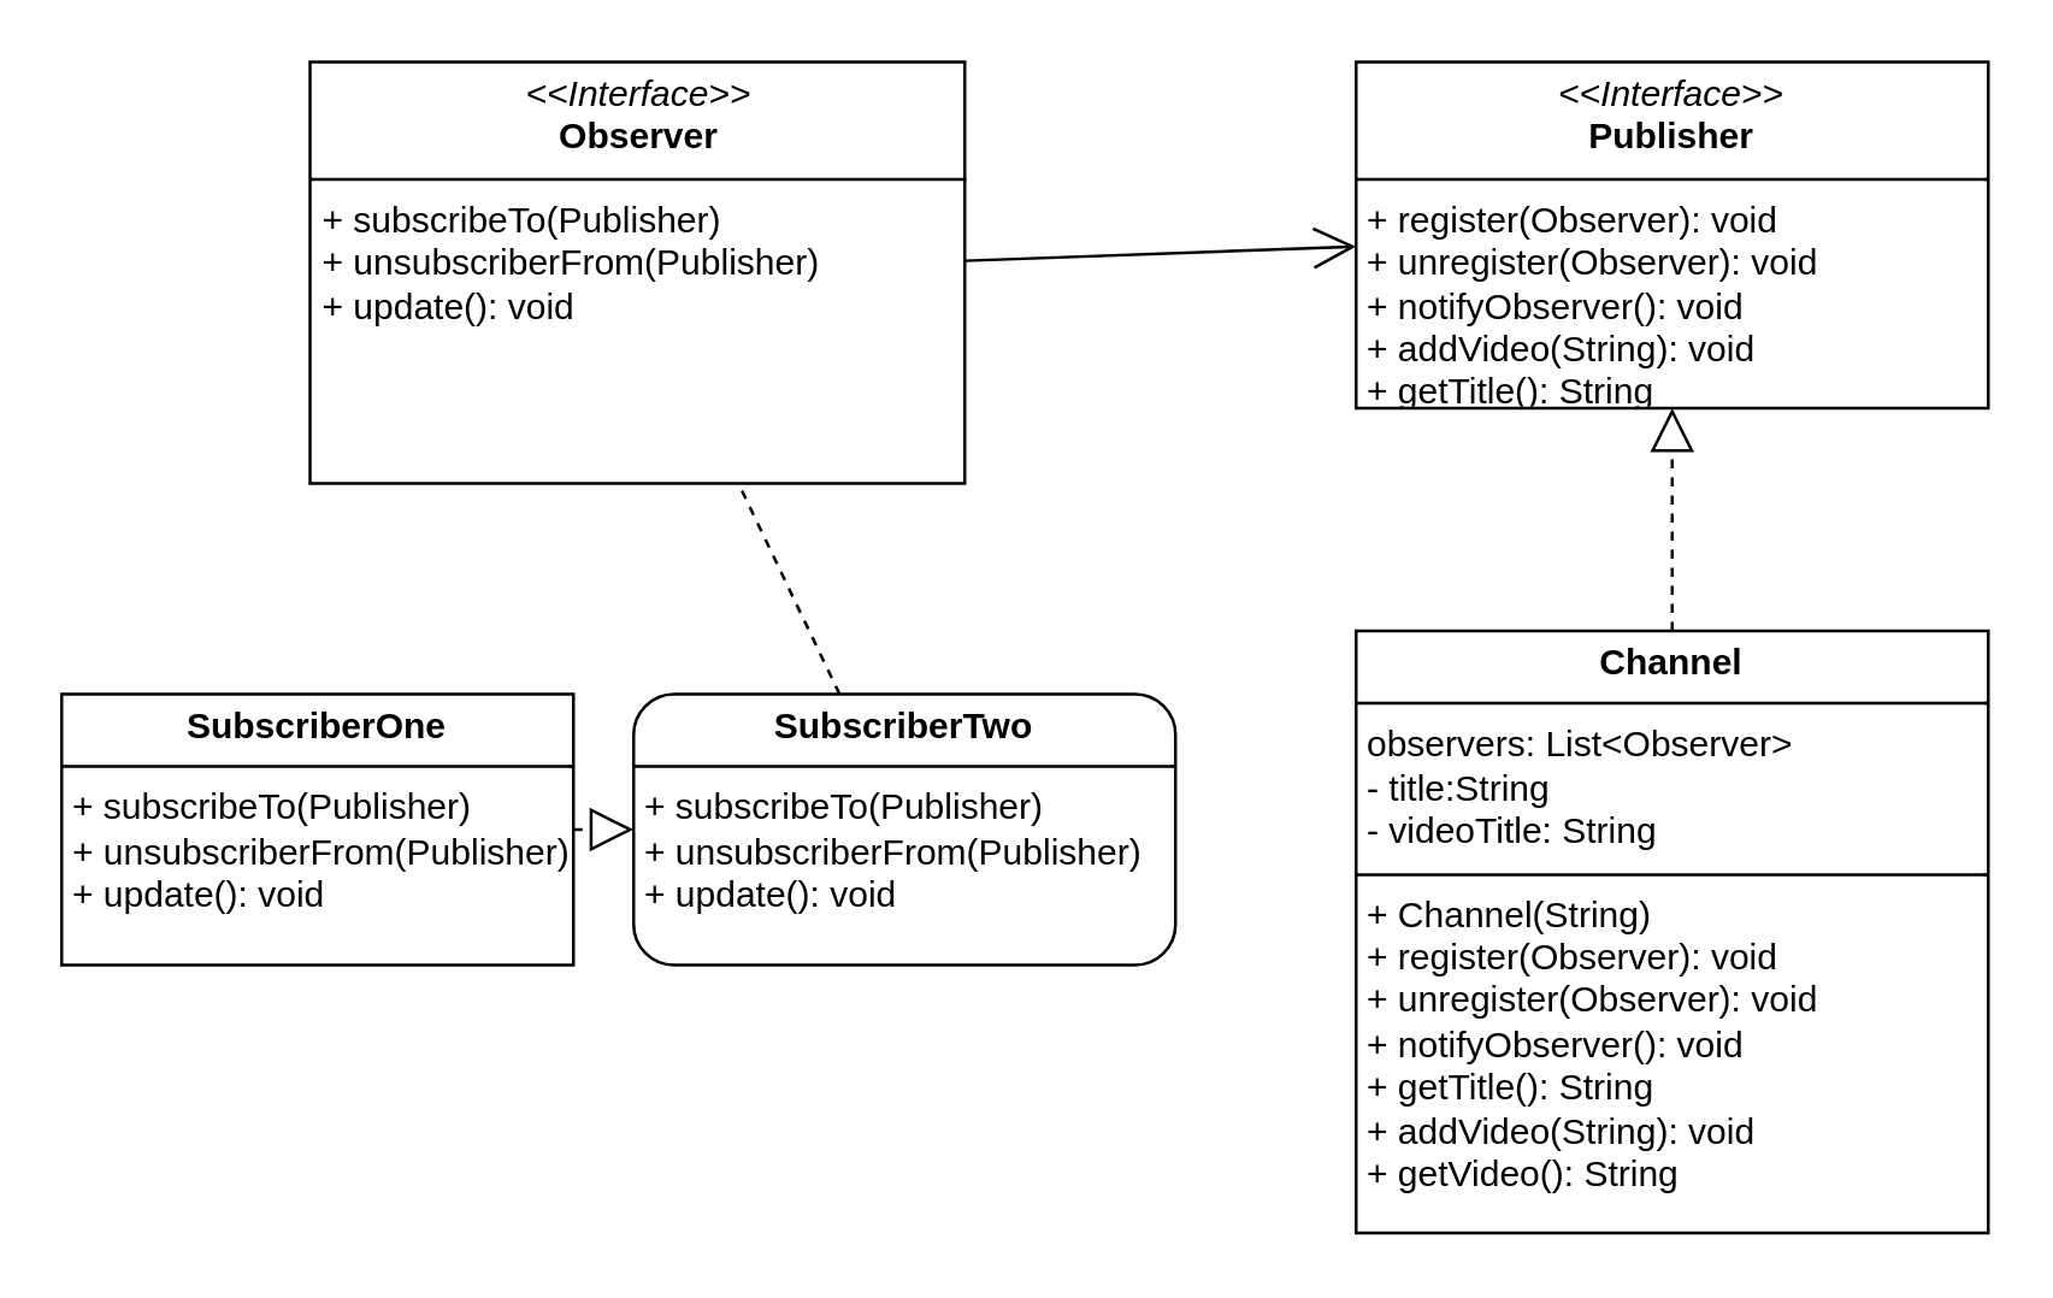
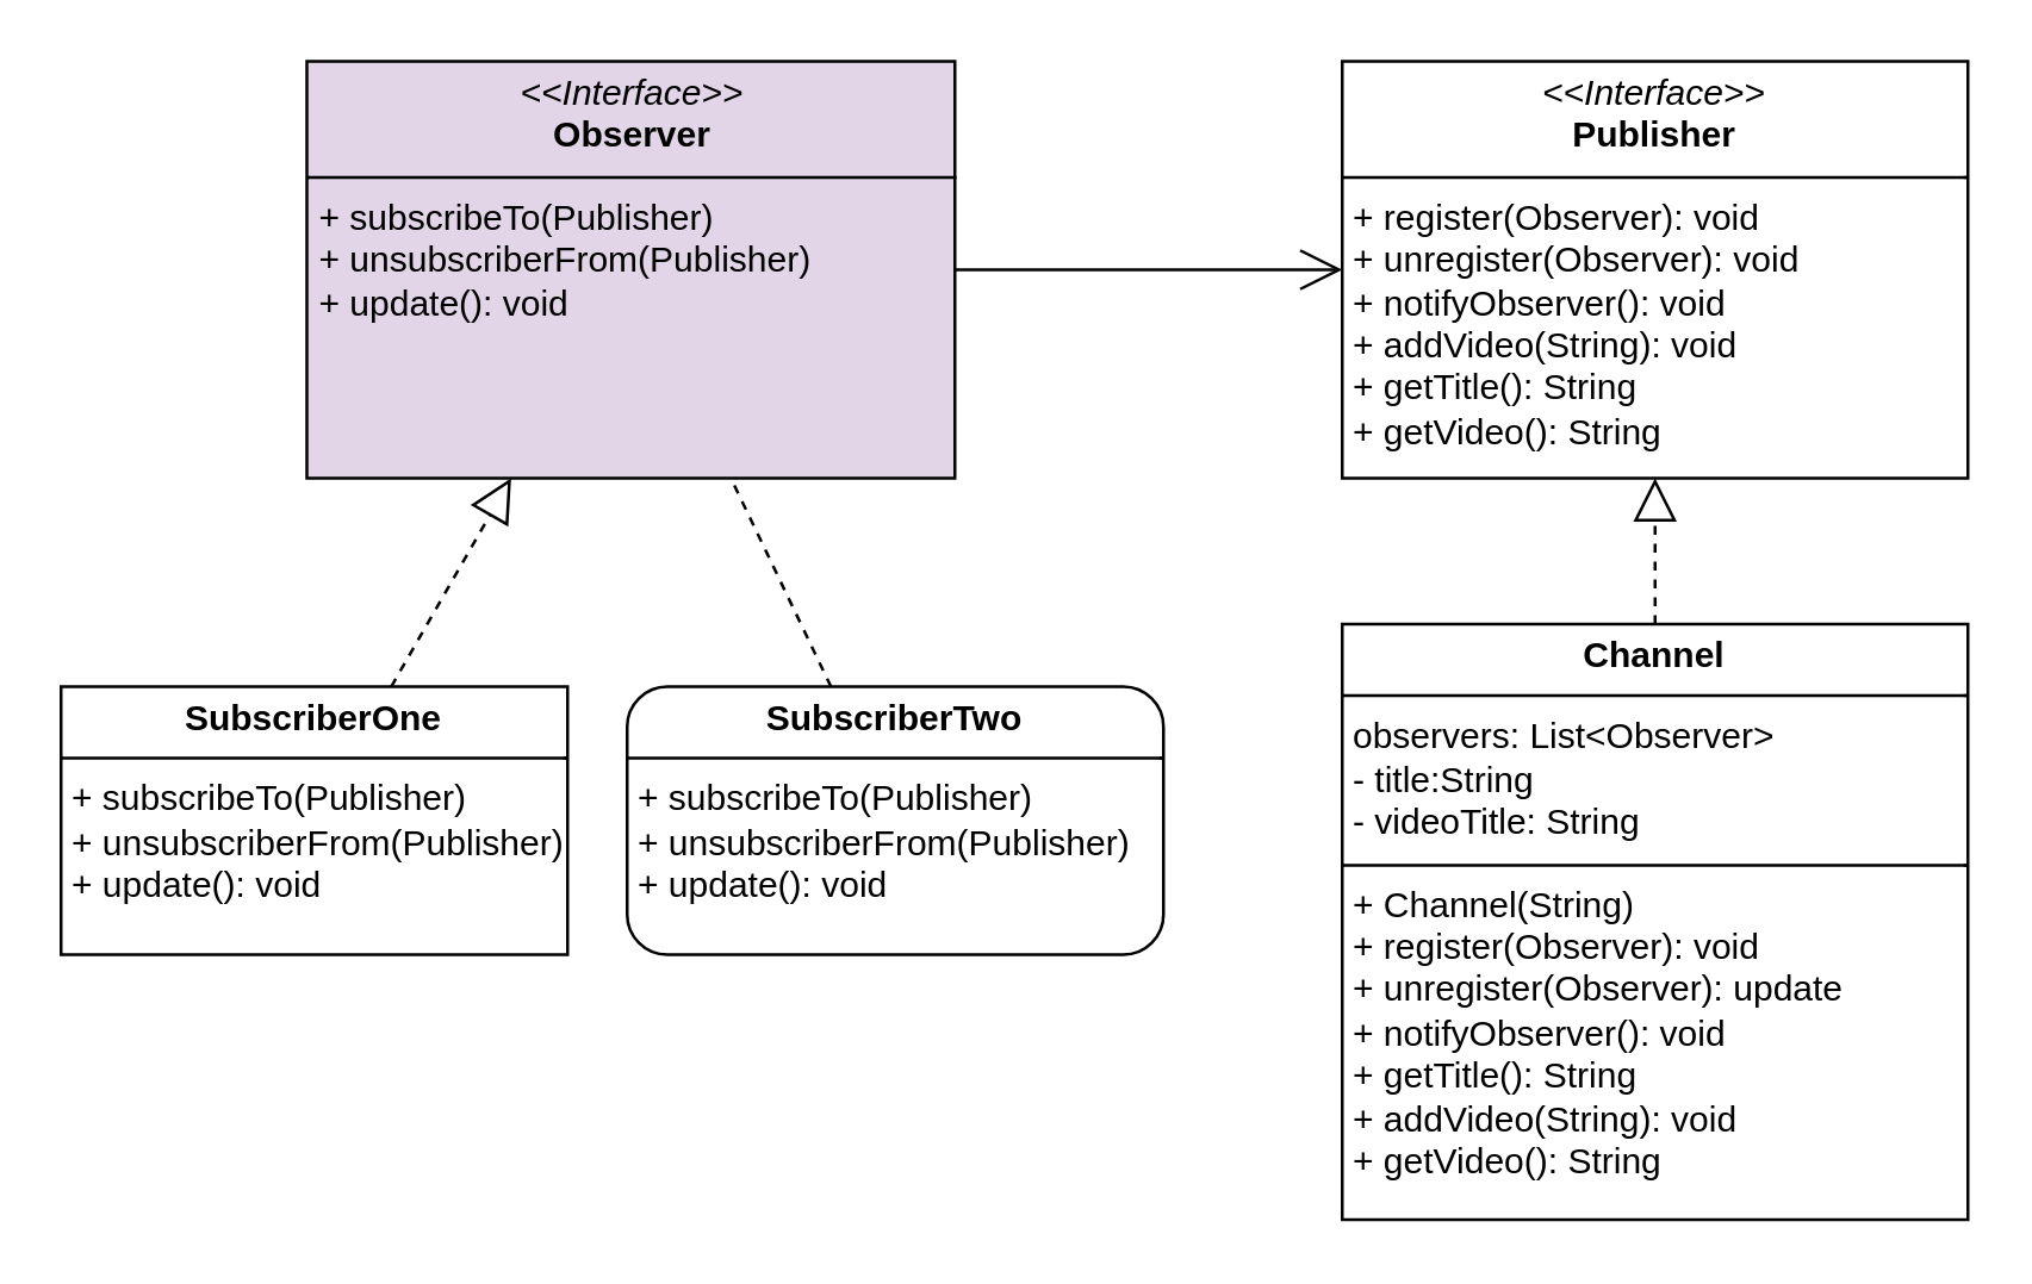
- <mxCell id="3" value="&lt;p style=&quot;margin:0px;margin-top:4px;text-align:center;&quot;&gt;&lt;i&gt;&amp;lt;&amp;lt;Interface&amp;gt;&amp;gt;&lt;/i&gt;&lt;br&gt;&lt;b&gt;Publisher&lt;/b&gt;&lt;/p&gt;&lt;hr size=&quot;1&quot; style=&quot;border-style:solid;&quot;&gt;&lt;p style=&quot;margin:0px;margin-left:4px;&quot;&gt;+ register(Observer): void&lt;br&gt;+ unregister(Observer): void&lt;/p&gt;&lt;p style=&quot;margin:0px;margin-left:4px;&quot;&gt;+ notifyObserver(): void&lt;/p&gt;&lt;p style=&quot;margin:0px;margin-left:4px;&quot;&gt;+ addVideo(String): void&lt;/p&gt;&lt;p style=&quot;margin:0px;margin-left:4px;&quot;&gt;+ getTitle(): String&lt;/p&gt;&lt;p style=&quot;margin:0px;margin-left:4px;&quot;&gt;+ getVideo(): String&lt;/p&gt;" style="verticalAlign=top;align=left;overflow=fill;html=1;whiteSpace=wrap;" parent="1" vertex="1"><mxGeometry x="450" y="20" width="210" height="115" as="geometry" /></mxCell>
+ <mxCell id="3" value="&lt;p style=&quot;margin:0px;margin-top:4px;text-align:center;&quot;&gt;&lt;i&gt;&amp;lt;&amp;lt;Interface&amp;gt;&amp;gt;&lt;/i&gt;&lt;br&gt;&lt;b&gt;Publisher&lt;/b&gt;&lt;/p&gt;&lt;hr size=&quot;1&quot; style=&quot;border-style:solid;&quot;&gt;&lt;p style=&quot;margin:0px;margin-left:4px;&quot;&gt;+ register(Observer): void&lt;br&gt;+ unregister(Observer): void&lt;/p&gt;&lt;p style=&quot;margin:0px;margin-left:4px;&quot;&gt;+ notifyObserver(): void&lt;/p&gt;&lt;p style=&quot;margin:0px;margin-left:4px;&quot;&gt;+ addVideo(String): void&lt;/p&gt;&lt;p style=&quot;margin:0px;margin-left:4px;&quot;&gt;+ getTitle(): String&lt;/p&gt;&lt;p style=&quot;margin:0px;margin-left:4px;&quot;&gt;+ getVideo(): String&lt;/p&gt;" style="verticalAlign=top;align=left;overflow=fill;html=1;whiteSpace=wrap;" parent="1" vertex="1"><mxGeometry x="450" y="20" width="210" height="140" as="geometry" /></mxCell>
- <mxCell id="6" value="&lt;p style=&quot;margin:0px;margin-top:4px;text-align:center;&quot;&gt;&lt;i&gt;&amp;lt;&amp;lt;Interface&amp;gt;&amp;gt;&lt;/i&gt;&lt;br&gt;&lt;b&gt;Observer&lt;/b&gt;&lt;/p&gt;&lt;hr size=&quot;1&quot; style=&quot;border-style:solid;&quot;&gt;&lt;p style=&quot;margin:0px;margin-left:4px;&quot;&gt;&lt;/p&gt;&lt;p style=&quot;margin:0px;margin-left:4px;&quot;&gt;+ subscribeTo(Publisher)&lt;/p&gt;&lt;p style=&quot;margin:0px;margin-left:4px;&quot;&gt;+ unsubscriberFrom(Publisher)&lt;/p&gt;&lt;p style=&quot;margin:0px;margin-left:4px;&quot;&gt;+ update(): void&lt;br&gt;&lt;/p&gt;" style="verticalAlign=top;align=left;overflow=fill;html=1;whiteSpace=wrap;" parent="1" vertex="1"><mxGeometry x="102.5" y="20" width="217.5" height="140" as="geometry" /></mxCell>
+ <mxCell id="6" value="&lt;p style=&quot;margin:0px;margin-top:4px;text-align:center;&quot;&gt;&lt;i&gt;&amp;lt;&amp;lt;Interface&amp;gt;&amp;gt;&lt;/i&gt;&lt;br&gt;&lt;b&gt;Observer&lt;/b&gt;&lt;/p&gt;&lt;hr size=&quot;1&quot; style=&quot;border-style:solid;&quot;&gt;&lt;p style=&quot;margin:0px;margin-left:4px;&quot;&gt;&lt;/p&gt;&lt;p style=&quot;margin:0px;margin-left:4px;&quot;&gt;+ subscribeTo(Publisher)&lt;/p&gt;&lt;p style=&quot;margin:0px;margin-left:4px;&quot;&gt;+ unsubscriberFrom(Publisher)&lt;/p&gt;&lt;p style=&quot;margin:0px;margin-left:4px;&quot;&gt;+ update(): void&lt;br&gt;&lt;/p&gt;" style="verticalAlign=top;align=left;overflow=fill;html=1;whiteSpace=wrap;fillColor=#e1d5e7;" parent="1" vertex="1"><mxGeometry x="102.5" y="20" width="217.5" height="140" as="geometry" /></mxCell>
- <mxCell id="7" value="" style="endArrow=block;dashed=1;endFill=0;endSize=12;html=1;rounded=0;" parent="1" source="2" target="9" edge="1"><mxGeometry width="160" relative="1" as="geometry"><mxPoint x="330" y="200" as="sourcePoint" /><mxPoint x="490" y="200" as="targetPoint" /></mxGeometry></mxCell>
+ <mxCell id="7" value="" style="endArrow=block;dashed=1;endFill=0;endSize=12;html=1;rounded=0;" parent="1" source="2" target="6" edge="1"><mxGeometry width="160" relative="1" as="geometry"><mxPoint x="330" y="200" as="sourcePoint" /><mxPoint x="490" y="200" as="targetPoint" /></mxGeometry></mxCell>
- <mxCell id="4" value="&lt;p style=&quot;margin:0px;margin-top:4px;text-align:center;&quot;&gt;&lt;b&gt;Channel&lt;/b&gt;&lt;/p&gt;&lt;hr size=&quot;1&quot; style=&quot;border-style:solid;&quot;&gt;&lt;p style=&quot;margin:0px;margin-left:4px;&quot;&gt;observers: List&amp;lt;Observer&amp;gt;&lt;/p&gt;&lt;p style=&quot;margin:0px;margin-left:4px;&quot;&gt;- title:String&lt;/p&gt;&lt;p style=&quot;margin:0px;margin-left:4px;&quot;&gt;- videoTitle: String&lt;/p&gt;&lt;hr size=&quot;1&quot; style=&quot;border-style:solid;&quot;&gt;&lt;p style=&quot;margin:0px;margin-left:4px;&quot;&gt;+ Channel(String)&lt;/p&gt;&lt;p style=&quot;margin:0px;margin-left:4px;&quot;&gt;+ register(Observer): void&lt;/p&gt;&lt;p style=&quot;margin:0px;margin-left:4px;&quot;&gt;+ unregister(Observer): void&lt;/p&gt;&lt;p style=&quot;margin:0px;margin-left:4px;&quot;&gt;+ notifyObserver(): void&lt;/p&gt;&lt;p style=&quot;margin:0px;margin-left:4px;&quot;&gt;+ getTitle(): String&lt;/p&gt;&lt;p style=&quot;margin:0px;margin-left:4px;&quot;&gt;+ addVideo(String): void&lt;/p&gt;&lt;p style=&quot;margin:0px;margin-left:4px;&quot;&gt;+ getVideo(): String&lt;/p&gt;" style="verticalAlign=top;align=left;overflow=fill;html=1;whiteSpace=wrap;" parent="1" vertex="1"><mxGeometry x="450" y="209" width="210" height="200" as="geometry" /></mxCell>
+ <mxCell id="4" value="&lt;p style=&quot;margin:0px;margin-top:4px;text-align:center;&quot;&gt;&lt;b&gt;Channel&lt;/b&gt;&lt;/p&gt;&lt;hr size=&quot;1&quot; style=&quot;border-style:solid;&quot;&gt;&lt;p style=&quot;margin:0px;margin-left:4px;&quot;&gt;observers: List&amp;lt;Observer&amp;gt;&lt;/p&gt;&lt;p style=&quot;margin:0px;margin-left:4px;&quot;&gt;- title:String&lt;/p&gt;&lt;p style=&quot;margin:0px;margin-left:4px;&quot;&gt;- videoTitle: String&lt;/p&gt;&lt;hr size=&quot;1&quot; style=&quot;border-style:solid;&quot;&gt;&lt;p style=&quot;margin:0px;margin-left:4px;&quot;&gt;+ Channel(String)&lt;/p&gt;&lt;p style=&quot;margin:0px;margin-left:4px;&quot;&gt;+ register(Observer): void&lt;/p&gt;&lt;p style=&quot;margin:0px;margin-left:4px;&quot;&gt;+ unregister(Observer): update&lt;/p&gt;&lt;p style=&quot;margin:0px;margin-left:4px;&quot;&gt;+ notifyObserver(): void&lt;/p&gt;&lt;p style=&quot;margin:0px;margin-left:4px;&quot;&gt;+ getTitle(): String&lt;/p&gt;&lt;p style=&quot;margin:0px;margin-left:4px;&quot;&gt;+ addVideo(String): void&lt;/p&gt;&lt;p style=&quot;margin:0px;margin-left:4px;&quot;&gt;+ getVideo(): String&lt;/p&gt;" style="verticalAlign=top;align=left;overflow=fill;html=1;whiteSpace=wrap;" parent="1" vertex="1"><mxGeometry x="450" y="209" width="210" height="200" as="geometry" /></mxCell>
